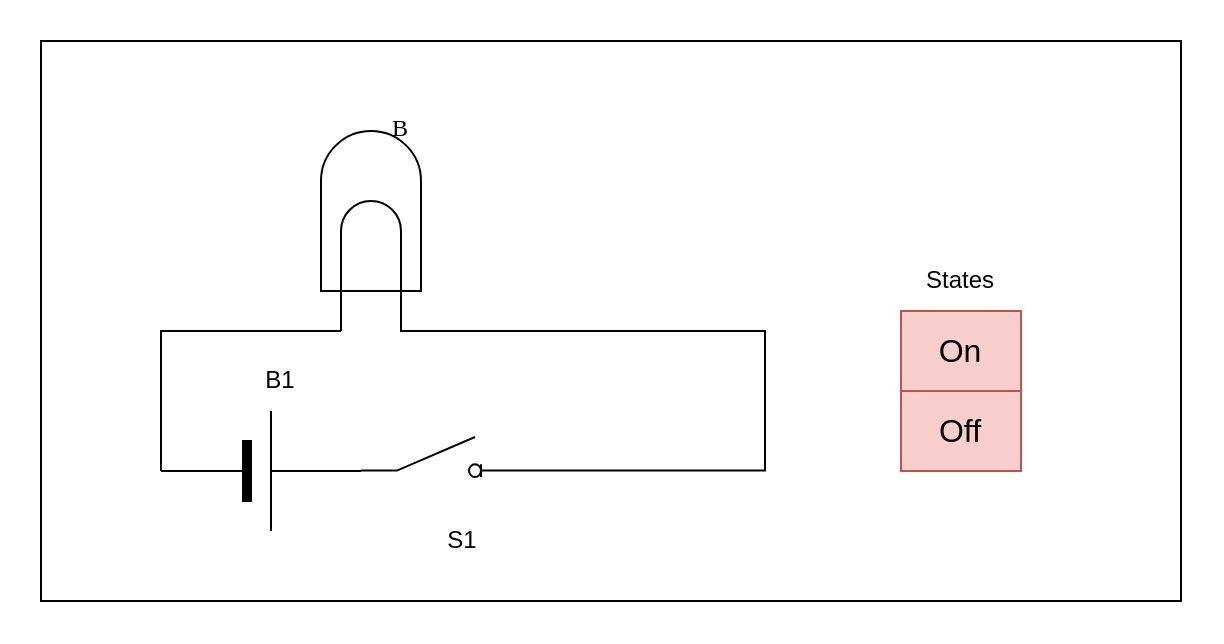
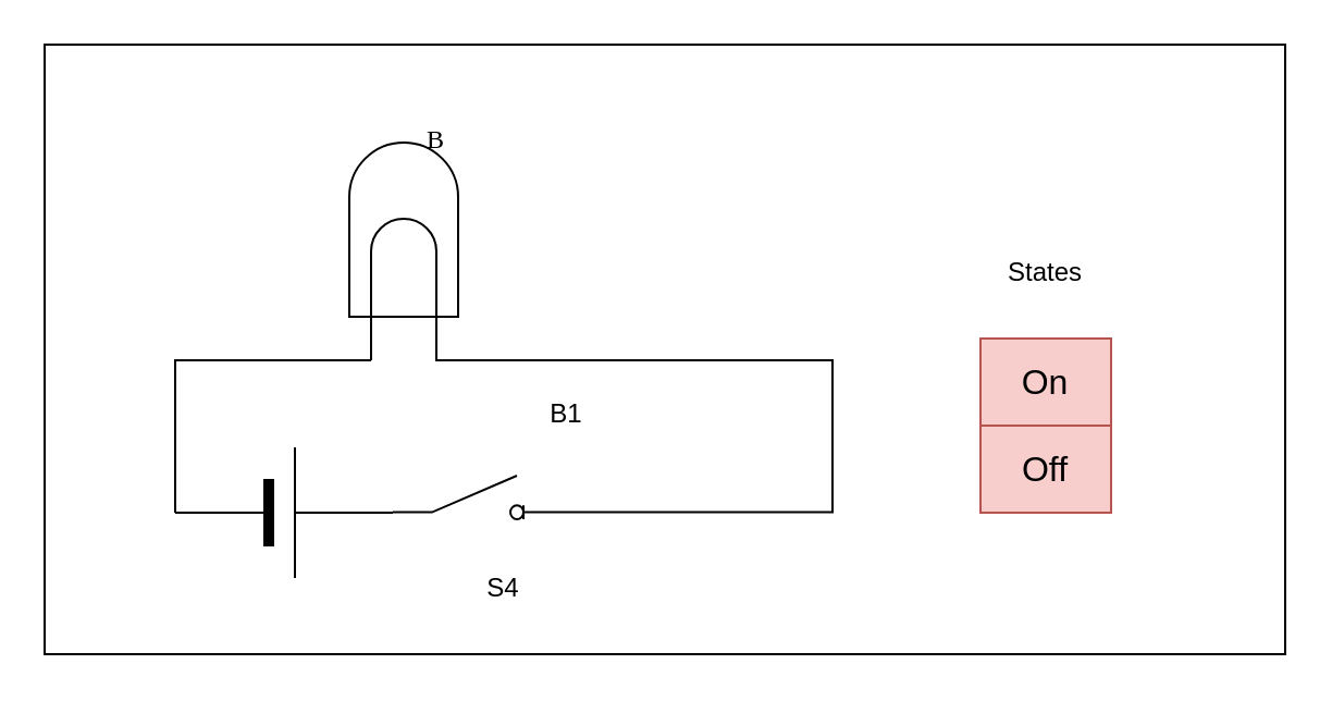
- <mxCell id="18" value="States" style="text;html=1;align=center;verticalAlign=middle;whiteSpace=wrap;rounded=0;" vertex="1" parent="1"><mxGeometry x="450" y="125" width="60" height="30" as="geometry" /></mxCell>
+ <mxCell id="18" value="States" style="text;html=1;align=center;verticalAlign=middle;whiteSpace=wrap;rounded=0;" vertex="1" parent="1"><mxGeometry x="450" y="110" width="60" height="30" as="geometry" /></mxCell>
- <mxCell id="11" value="B1" style="text;html=1;align=center;verticalAlign=middle;whiteSpace=wrap;rounded=0;" vertex="1" parent="4"><mxGeometry x="30" y="120" width="60" height="30" as="geometry" /></mxCell>
+ <mxCell id="11" value="B1" style="text;html=1;align=center;verticalAlign=middle;whiteSpace=wrap;rounded=0;" vertex="1" parent="4"><mxGeometry x="150" y="120" width="60" height="30" as="geometry" /></mxCell>
- <mxCell id="17" value="S1" style="text;html=1;align=center;verticalAlign=middle;whiteSpace=wrap;rounded=0;" vertex="1" parent="1"><mxGeometry x="201" y="255" width="60" height="30" as="geometry" /></mxCell>
+ <mxCell id="17" value="S4" style="text;html=1;align=center;verticalAlign=middle;whiteSpace=wrap;rounded=0;" vertex="1" parent="1"><mxGeometry x="201" y="255" width="60" height="30" as="geometry" /></mxCell>
